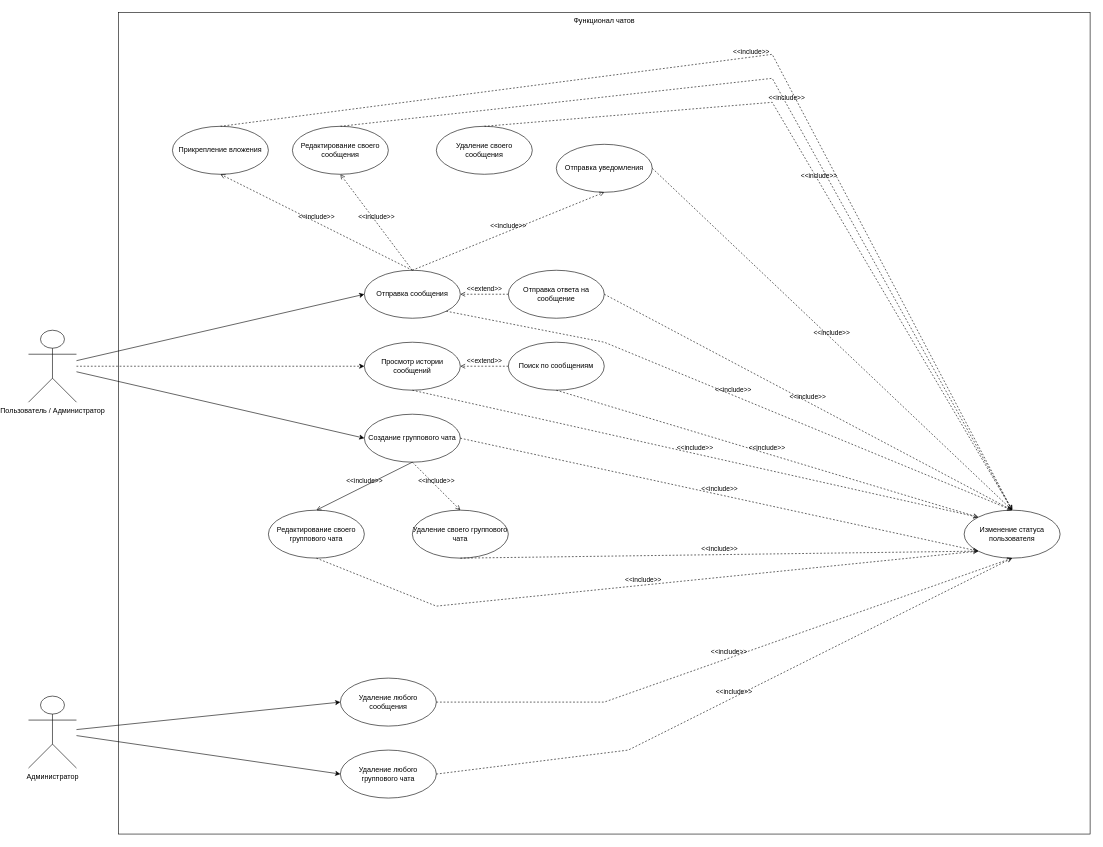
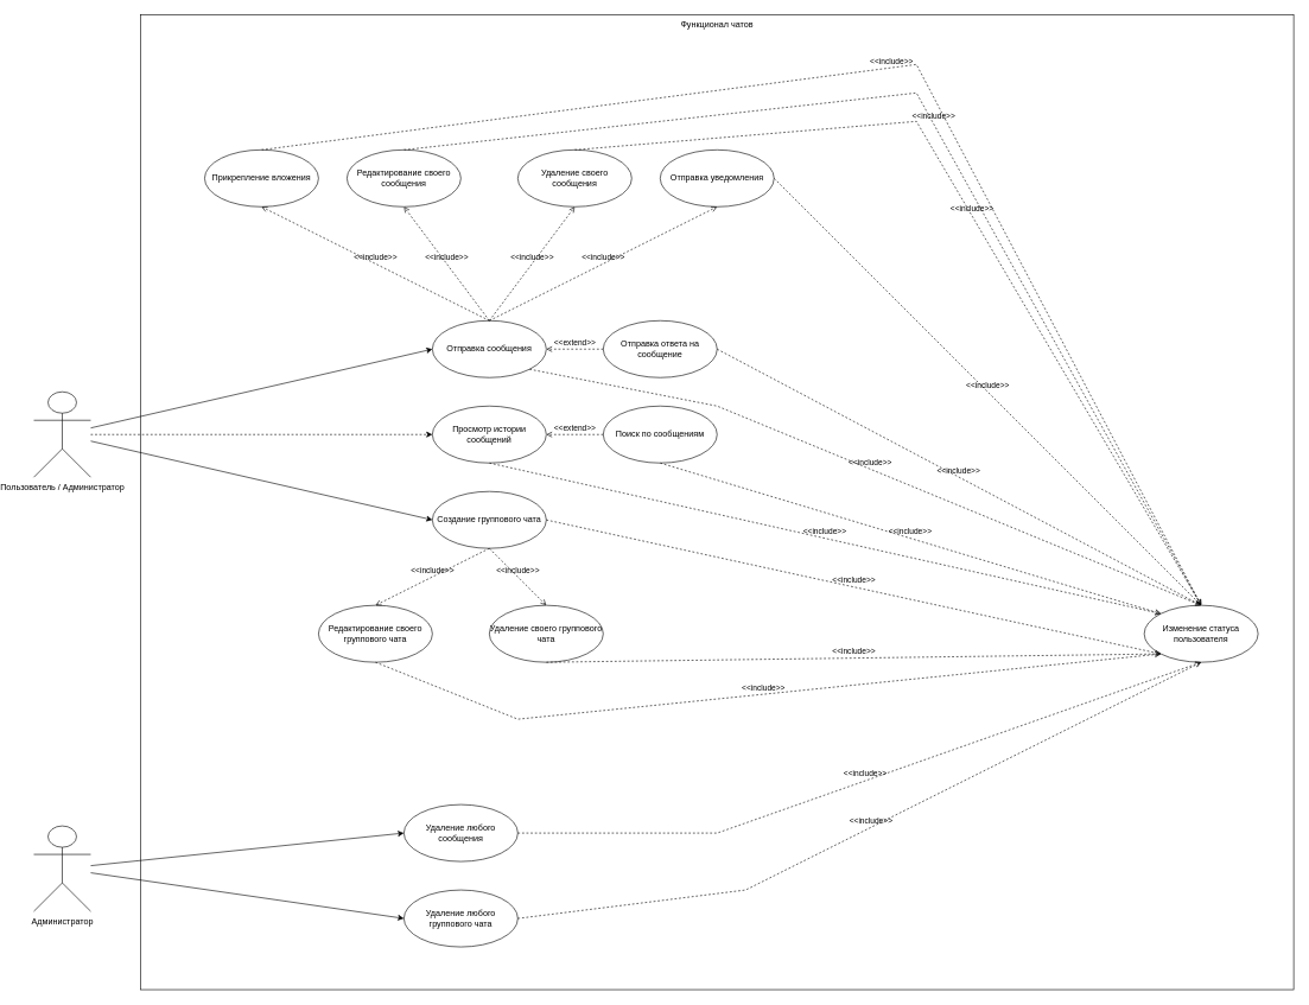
- <mxCell id="17" value="Отправка уведомления" style="ellipse;whiteSpace=wrap;html=1;" parent="1" vertex="1"><mxGeometry x="900" y="240" width="160" height="80" as="geometry" /></mxCell>
+ <mxCell id="17" value="Отправка уведомления" style="ellipse;whiteSpace=wrap;html=1;" parent="1" vertex="1"><mxGeometry x="900" y="210" width="160" height="80" as="geometry" /></mxCell>
+ <mxCell id="21" value="&amp;lt;&amp;lt;include&amp;gt;&amp;gt;" style="html=1;verticalAlign=bottom;labelBackgroundColor=none;endArrow=open;endFill=0;dashed=1;rounded=0;entryX=0.5;entryY=1;entryDx=0;entryDy=0;exitX=0.5;exitY=0;exitDx=0;exitDy=0;" parent="1" source="7" target="10" edge="1"><mxGeometry width="160" relative="1" as="geometry"><mxPoint x="889.832" y="552.992" as="sourcePoint" /><mxPoint x="1030" y="560" as="targetPoint" /></mxGeometry></mxCell>
- <mxCell id="24" value="&amp;lt;&amp;lt;include&amp;gt;&amp;gt;" style="html=1;verticalAlign=bottom;labelBackgroundColor=none;endArrow=open;endFill=0;dashed=0;rounded=0;entryX=0.5;entryY=0;entryDx=0;entryDy=0;exitX=0.5;exitY=1;exitDx=0;exitDy=0;" parent="1" source="9" target="16" edge="1"><mxGeometry width="160" relative="1" as="geometry"><mxPoint x="670" y="780" as="sourcePoint" /><mxPoint x="710" y="860" as="targetPoint" /></mxGeometry></mxCell>
+ <mxCell id="24" value="&amp;lt;&amp;lt;include&amp;gt;&amp;gt;" style="html=1;verticalAlign=bottom;labelBackgroundColor=none;endArrow=open;endFill=0;dashed=1;rounded=0;entryX=0.5;entryY=0;entryDx=0;entryDy=0;exitX=0.5;exitY=1;exitDx=0;exitDy=0;" parent="1" source="9" target="16" edge="1"><mxGeometry width="160" relative="1" as="geometry"><mxPoint x="670" y="780" as="sourcePoint" /><mxPoint x="710" y="860" as="targetPoint" /></mxGeometry></mxCell>
